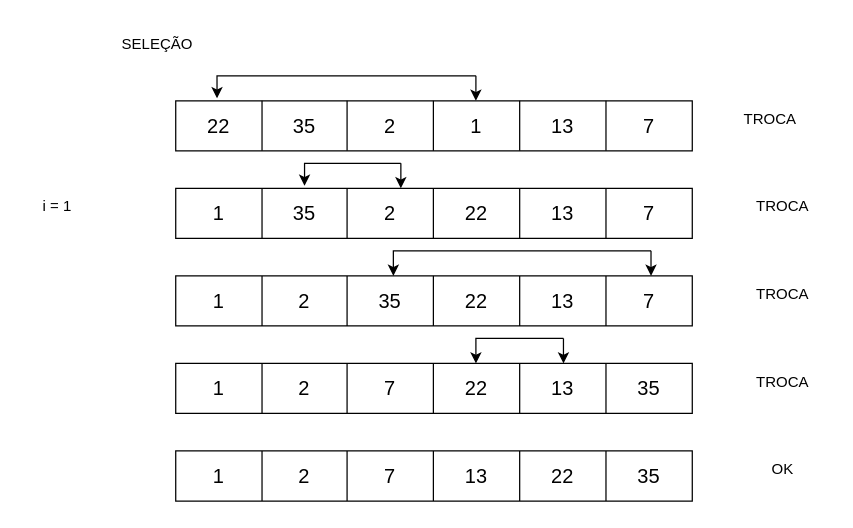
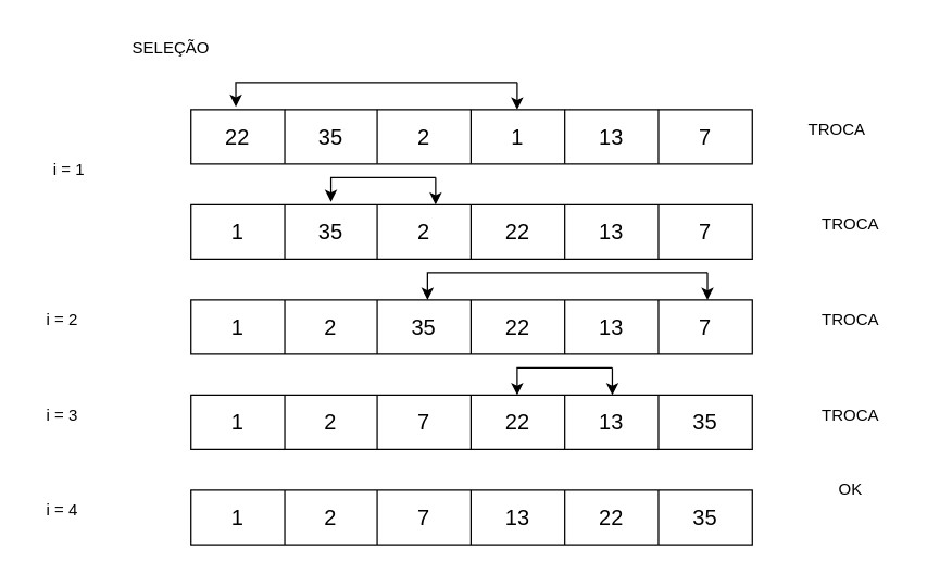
- <mxCell id="21" value="i = 1" style="text;html=1;align=center;verticalAlign=middle;resizable=0;points=[];autosize=1;strokeColor=none;fillColor=none;" vertex="1" parent="1"><mxGeometry x="20" y="150" width="50" height="30" as="geometry" /></mxCell>
+ <mxCell id="21" value="i = 1" style="text;html=1;align=center;verticalAlign=middle;resizable=0;points=[];autosize=1;strokeColor=none;fillColor=none;" vertex="1" parent="1"><mxGeometry x="25" y="110" width="50" height="30" as="geometry" /></mxCell>
+ <mxCell id="31" value="i = 2" style="text;html=1;align=center;verticalAlign=middle;resizable=0;points=[];autosize=1;strokeColor=none;fillColor=none;" vertex="1" parent="1"><mxGeometry x="20" y="220" width="50" height="30" as="geometry" /></mxCell>
+ <mxCell id="42" value="i = 3" style="text;html=1;align=center;verticalAlign=middle;resizable=0;points=[];autosize=1;strokeColor=none;fillColor=none;" vertex="1" parent="1"><mxGeometry x="20" y="290" width="50" height="30" as="geometry" /></mxCell>
+ <mxCell id="53" value="i = 4" style="text;html=1;align=center;verticalAlign=middle;resizable=0;points=[];autosize=1;strokeColor=none;fillColor=none;" vertex="1" parent="1"><mxGeometry x="20" y="360" width="50" height="30" as="geometry" /></mxCell>
- <mxCell id="58" value="OK" style="text;html=1;align=center;verticalAlign=middle;resizable=0;points=[];autosize=1;strokeColor=none;fillColor=none;" vertex="1" parent="1"><mxGeometry x="605" y="360" width="40" height="30" as="geometry" /></mxCell>
+ <mxCell id="58" value="OK" style="text;html=1;align=center;verticalAlign=middle;resizable=0;points=[];autosize=1;strokeColor=none;fillColor=none;" vertex="1" parent="1"><mxGeometry x="605" y="345" width="40" height="30" as="geometry" /></mxCell>
